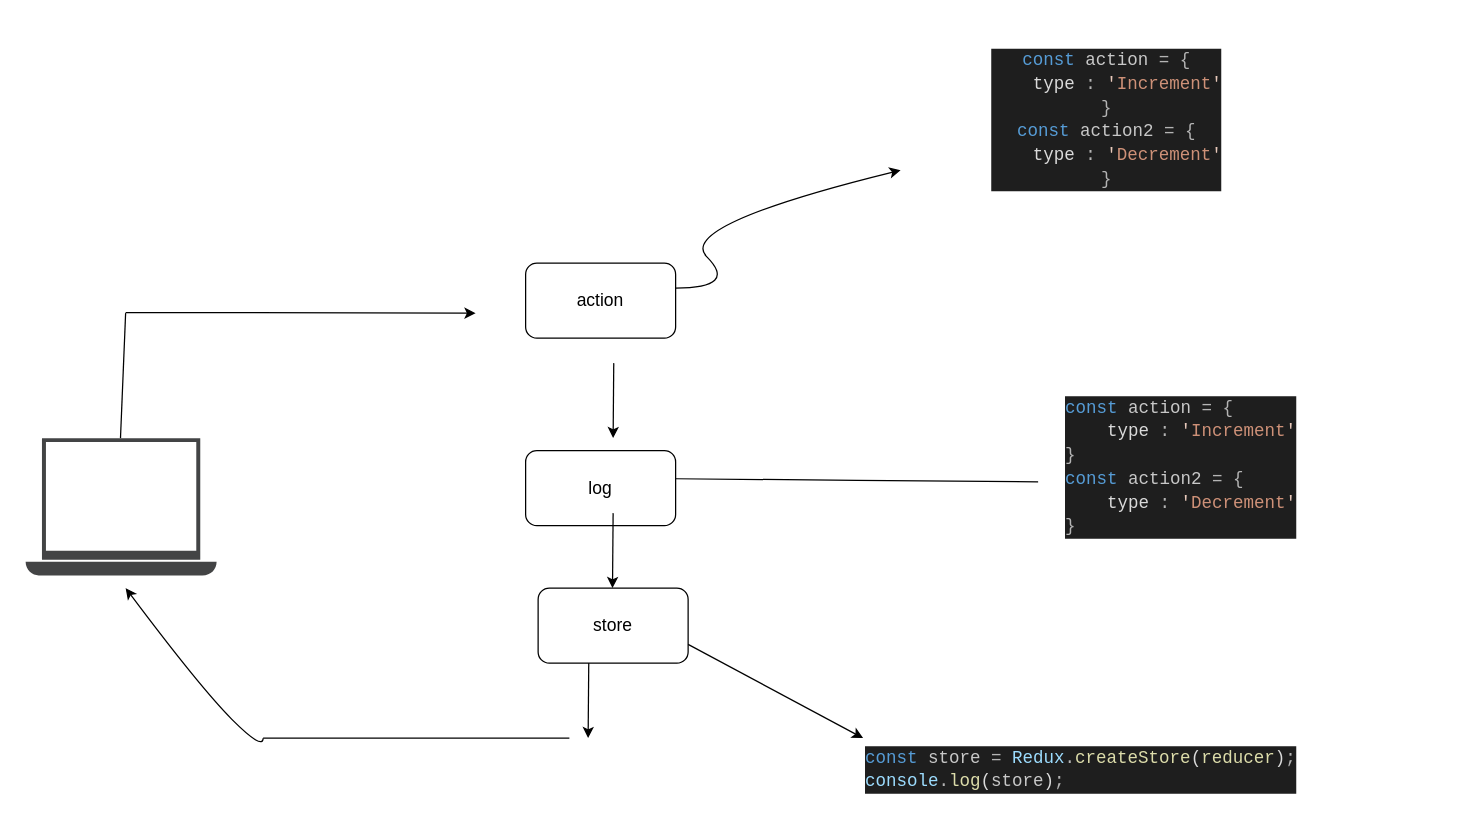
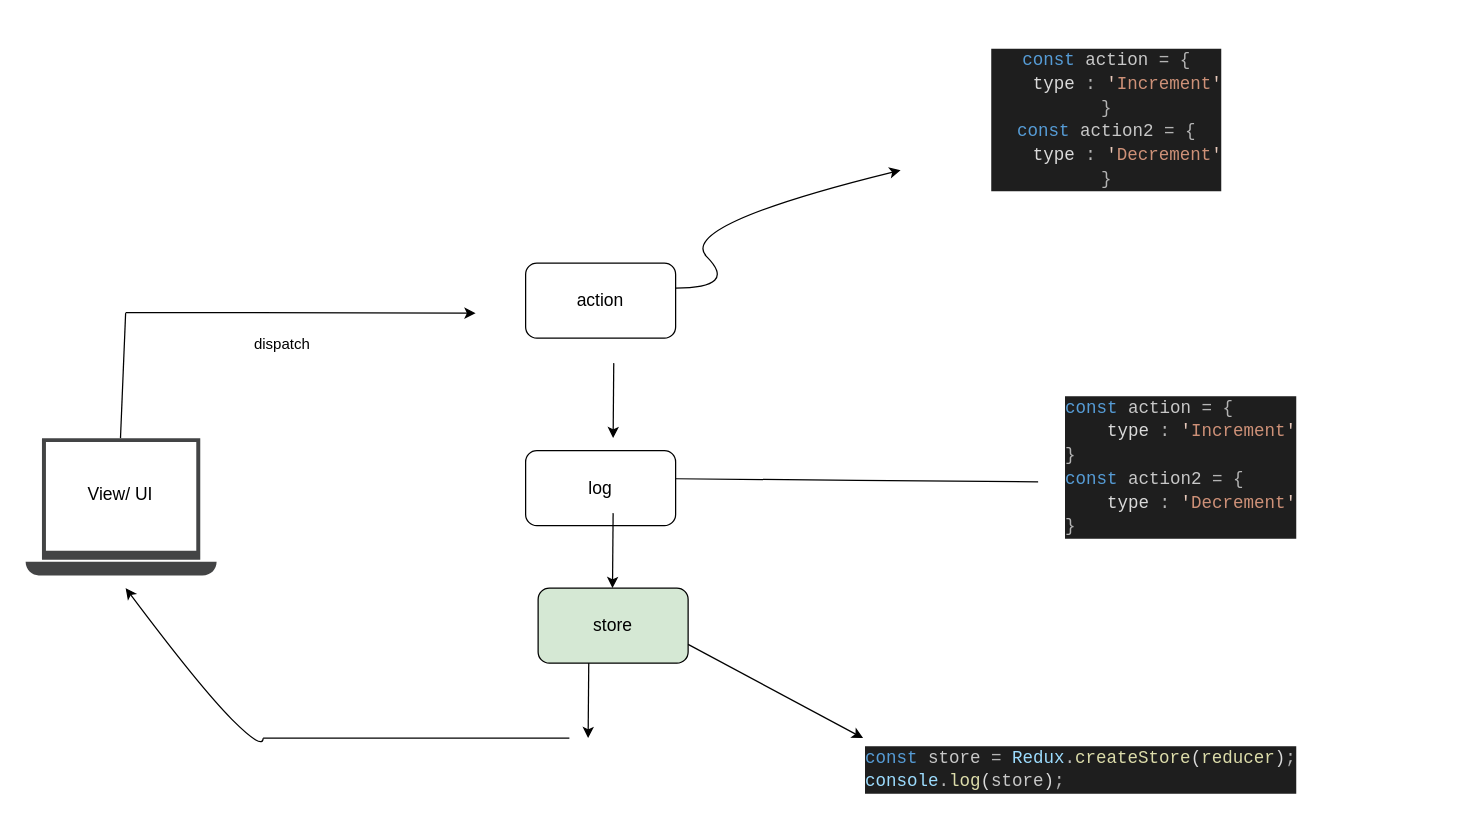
+ <mxCell id="13" value="dispatch" style="text;html=1;align=center;verticalAlign=middle;resizable=0;points=[];autosize=1;strokeColor=none;fillColor=none;" vertex="1" parent="1"><mxGeometry x="190" y="260" width="70" height="30" as="geometry" /></mxCell>
+ <mxCell id="14" value="&lt;font style=&quot;font-size: 14px;&quot;&gt;View/ UI&lt;/font&gt;" style="text;html=1;align=center;verticalAlign=middle;whiteSpace=wrap;rounded=0;" vertex="1" parent="1"><mxGeometry x="66.39" y="380" width="60" height="30" as="geometry" /></mxCell>
- <mxCell id="8" value="&lt;font style=&quot;font-size: 14px;&quot;&gt;store&lt;/font&gt;" style="rounded=1;whiteSpace=wrap;html=1;" vertex="1" parent="1"><mxGeometry x="430" y="470" width="120" height="60" as="geometry" /></mxCell>
+ <mxCell id="8" value="&lt;font style=&quot;font-size: 14px;&quot;&gt;store&lt;/font&gt;" style="rounded=1;whiteSpace=wrap;html=1;fillColor=#d5e8d4;" vertex="1" parent="1"><mxGeometry x="430" y="470" width="120" height="60" as="geometry" /></mxCell>
